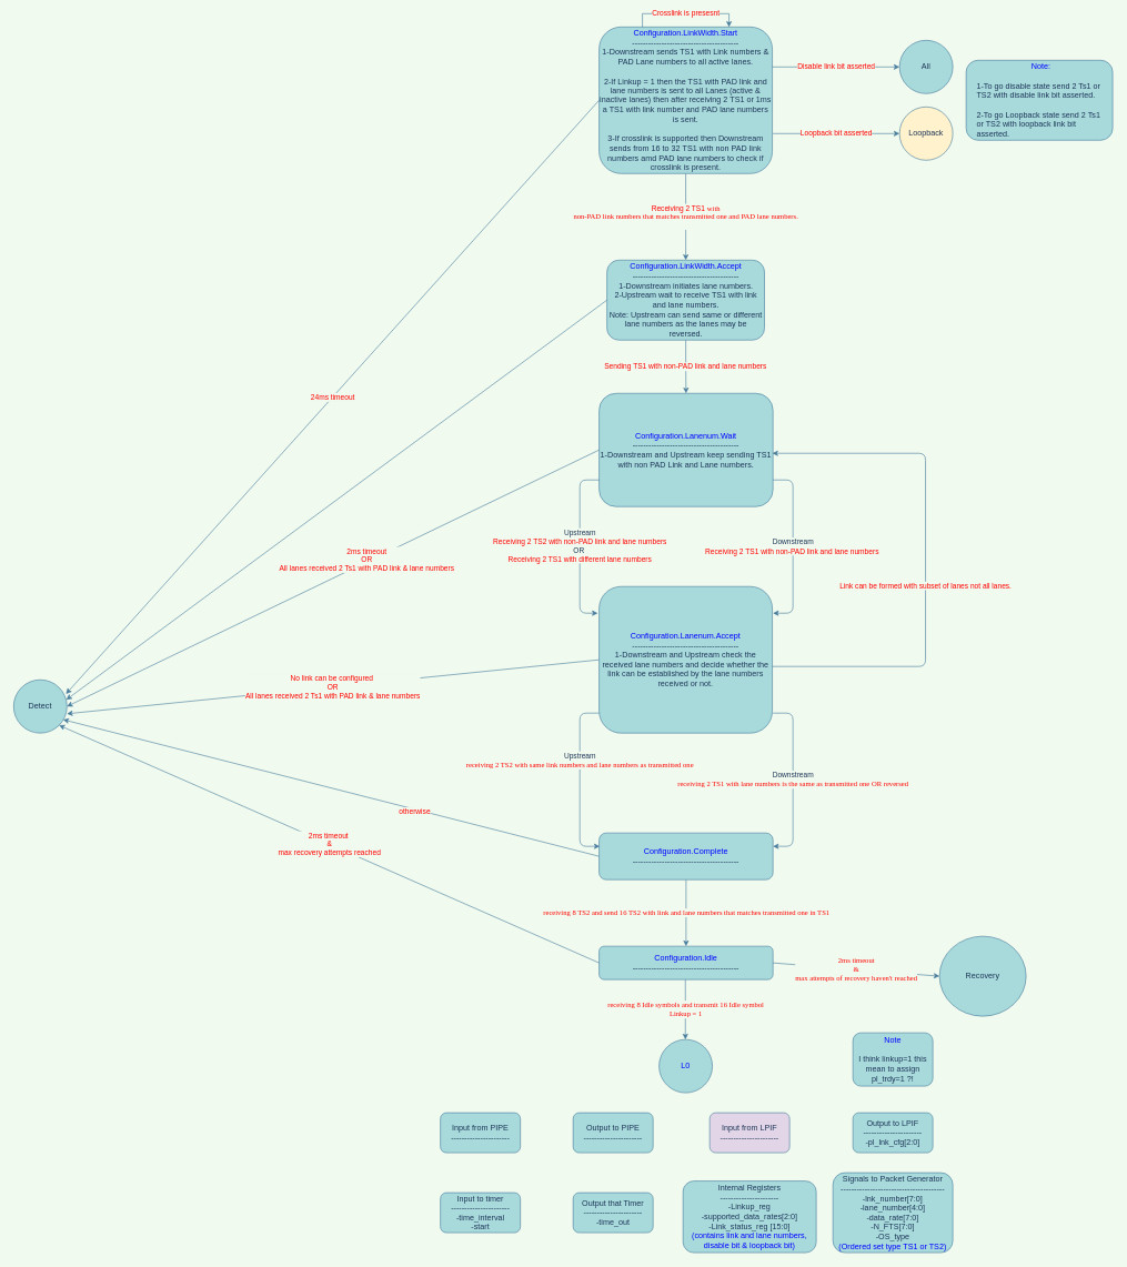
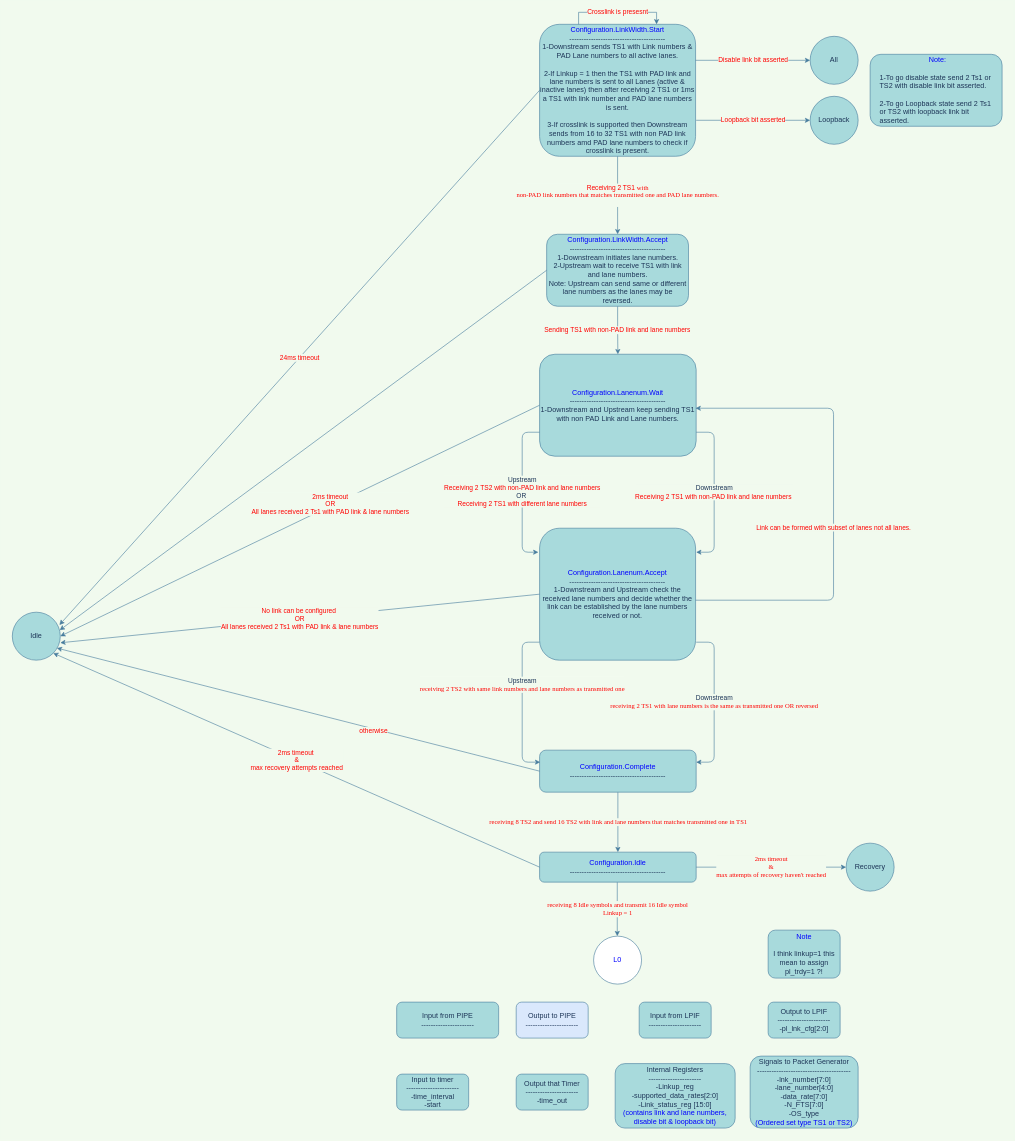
- <mxCell id="6" value="Loopback" style="ellipse;whiteSpace=wrap;html=1;aspect=fixed;fillColor=#fff2cc;strokeColor=#457B9D;fontColor=#1D3557;" parent="1" vertex="1"><mxGeometry x="1350" y="160" width="80" height="80" as="geometry" /></mxCell>
+ <mxCell id="6" value="Loopback" style="ellipse;whiteSpace=wrap;html=1;aspect=fixed;fillColor=#A8DADC;strokeColor=#457B9D;fontColor=#1D3557;" parent="1" vertex="1"><mxGeometry x="1350" y="160" width="80" height="80" as="geometry" /></mxCell>
- <mxCell id="8" value="Detect" style="ellipse;whiteSpace=wrap;html=1;aspect=fixed;fillColor=#A8DADC;strokeColor=#457B9D;fontColor=#1D3557;" parent="1" vertex="1"><mxGeometry x="20" y="1020" width="80" height="80" as="geometry" /></mxCell>
+ <mxCell id="8" value="Idle" style="ellipse;whiteSpace=wrap;html=1;aspect=fixed;fillColor=#A8DADC;strokeColor=#457B9D;fontColor=#1D3557;" parent="1" vertex="1"><mxGeometry x="20" y="1020" width="80" height="80" as="geometry" /></mxCell>
- <mxCell id="5" value="Recovery" style="ellipse;whiteSpace=wrap;html=1;aspect=fixed;fillColor=#A8DADC;strokeColor=#457B9D;fontColor=#1D3557;" parent="1" vertex="1"><mxGeometry x="1410" y="1405" width="130" height="120" as="geometry" /></mxCell>
+ <mxCell id="5" value="Recovery" style="ellipse;whiteSpace=wrap;html=1;aspect=fixed;fillColor=#A8DADC;strokeColor=#457B9D;fontColor=#1D3557;" parent="1" vertex="1"><mxGeometry x="1410" y="1405" width="80" height="80" as="geometry" /></mxCell>
- <mxCell id="4" value="&lt;font color=&quot;#0000ff&quot;&gt;L0&lt;/font&gt;" style="ellipse;whiteSpace=wrap;html=1;aspect=fixed;fillColor=#A8DADC;strokeColor=#457B9D;fontColor=#1D3557;" parent="1" vertex="1"><mxGeometry x="989" y="1560" width="80" height="80" as="geometry" /></mxCell>
+ <mxCell id="4" value="&lt;font color=&quot;#0000ff&quot;&gt;L0&lt;/font&gt;" style="ellipse;whiteSpace=wrap;html=1;aspect=fixed;fillColor=#ffffff;strokeColor=#457B9D;fontColor=#1D3557;" parent="1" vertex="1"><mxGeometry x="989" y="1560" width="80" height="80" as="geometry" /></mxCell>
- <mxCell id="33" value="Input from PIPE&lt;br&gt;----------------------" style="rounded=1;whiteSpace=wrap;html=1;sketch=0;fillColor=#A8DADC;strokeColor=#457B9D;fontColor=#1D3557;" parent="1" vertex="1"><mxGeometry x="660.75" y="1670" width="120" height="60" as="geometry" /></mxCell>
+ <mxCell id="33" value="Input from PIPE&lt;br&gt;----------------------" style="rounded=1;whiteSpace=wrap;html=1;sketch=0;fillColor=#A8DADC;strokeColor=#457B9D;fontColor=#1D3557;" parent="1" vertex="1"><mxGeometry x="660.75" y="1670" width="170" height="60" as="geometry" /></mxCell>
- <mxCell id="36" value="Output to PIPE&lt;br&gt;----------------------" style="rounded=1;whiteSpace=wrap;html=1;sketch=0;fillColor=#A8DADC;strokeColor=#457B9D;fontColor=#1D3557;" parent="1" vertex="1"><mxGeometry x="860" y="1670" width="120" height="60" as="geometry" /></mxCell>
+ <mxCell id="36" value="Output to PIPE&lt;br&gt;----------------------" style="rounded=1;whiteSpace=wrap;html=1;sketch=0;fillColor=#dae8fc;strokeColor=#457B9D;fontColor=#1D3557;" parent="1" vertex="1"><mxGeometry x="860" y="1670" width="120" height="60" as="geometry" /></mxCell>
- <mxCell id="35" value="Input from LPIF&lt;br&gt;----------------------" style="rounded=1;whiteSpace=wrap;html=1;sketch=0;fillColor=#e1d5e7;strokeColor=#457B9D;fontColor=#1D3557;" parent="1" vertex="1"><mxGeometry x="1065" y="1670" width="120" height="60" as="geometry" /></mxCell>
+ <mxCell id="35" value="Input from LPIF&lt;br&gt;----------------------" style="rounded=1;whiteSpace=wrap;html=1;sketch=0;fillColor=#A8DADC;strokeColor=#457B9D;fontColor=#1D3557;" parent="1" vertex="1"><mxGeometry x="1065" y="1670" width="120" height="60" as="geometry" /></mxCell>
